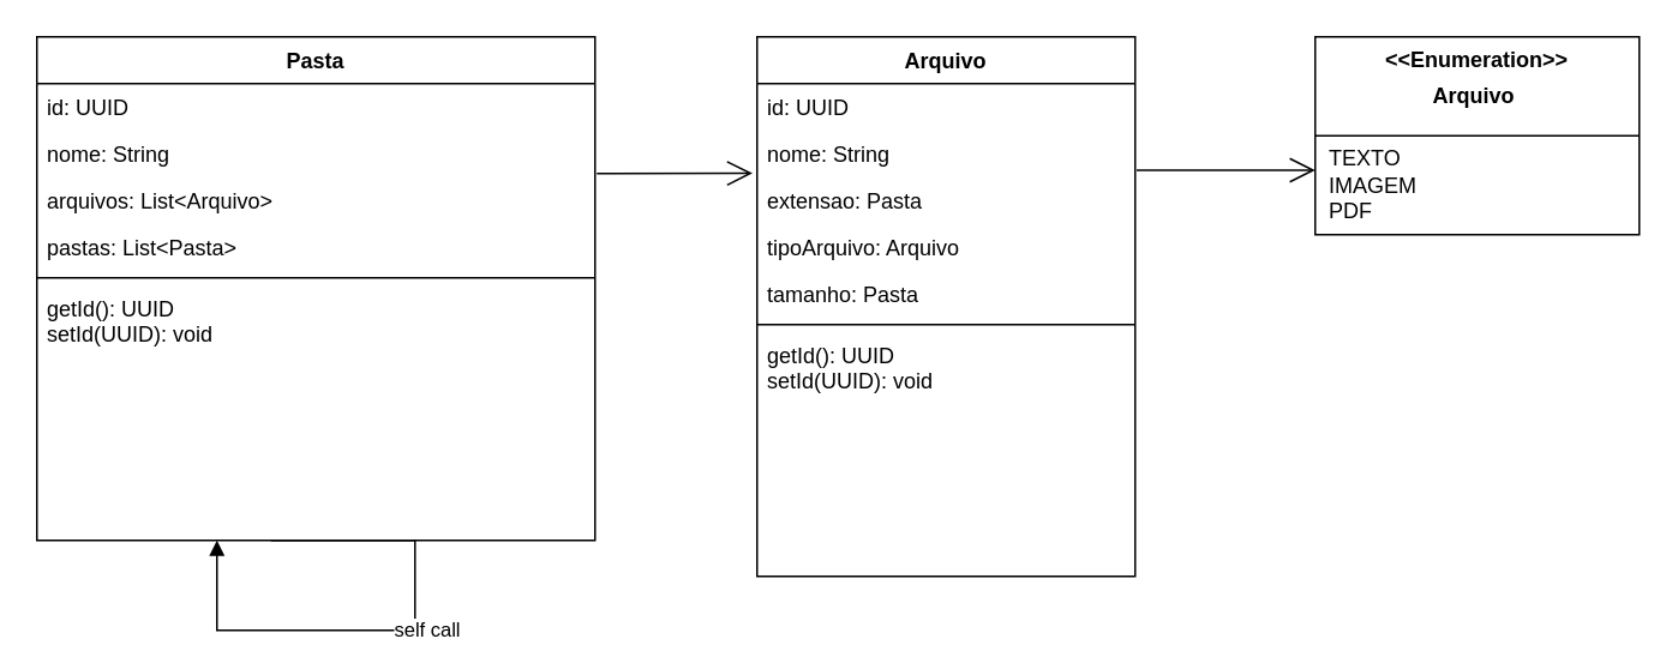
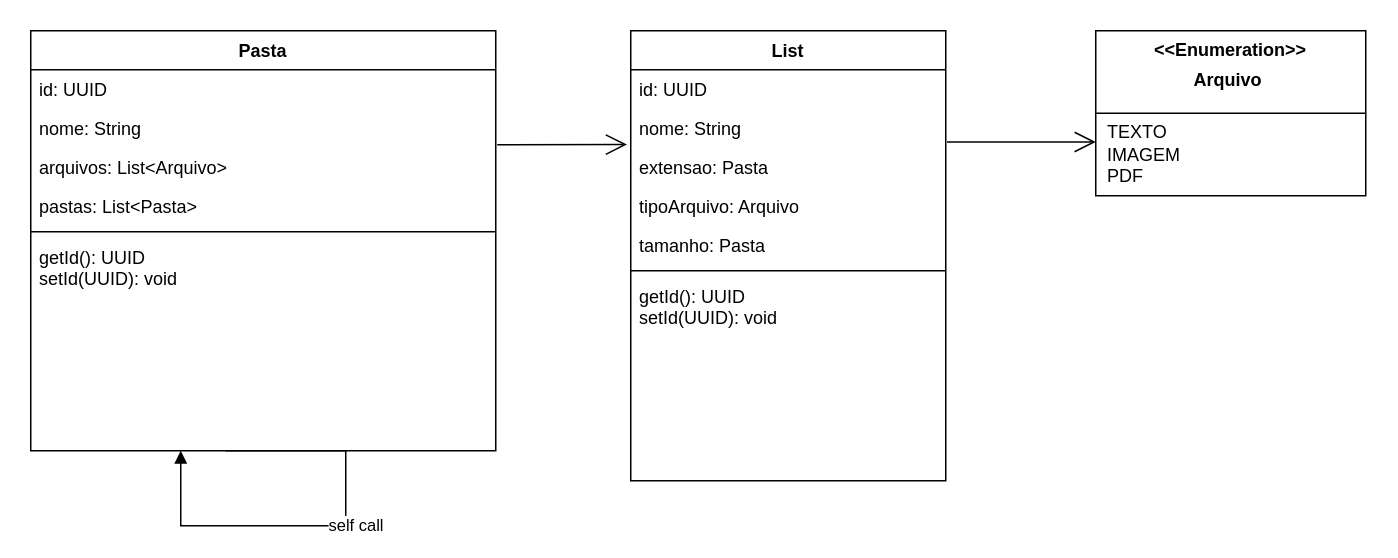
- <mxCell id="9" value="Arquivo" style="swimlane;fontStyle=1;align=center;verticalAlign=top;childLayout=stackLayout;horizontal=1;startSize=26;horizontalStack=0;resizeParent=1;resizeParentMax=0;resizeLast=0;collapsible=1;marginBottom=0;" vertex="1" parent="1"><mxGeometry x="420" y="20" width="210" height="300" as="geometry" /></mxCell>
+ <mxCell id="9" value="List" style="swimlane;fontStyle=1;align=center;verticalAlign=top;childLayout=stackLayout;horizontal=1;startSize=26;horizontalStack=0;resizeParent=1;resizeParentMax=0;resizeLast=0;collapsible=1;marginBottom=0;" vertex="1" parent="1"><mxGeometry x="420" y="20" width="210" height="300" as="geometry" /></mxCell>
